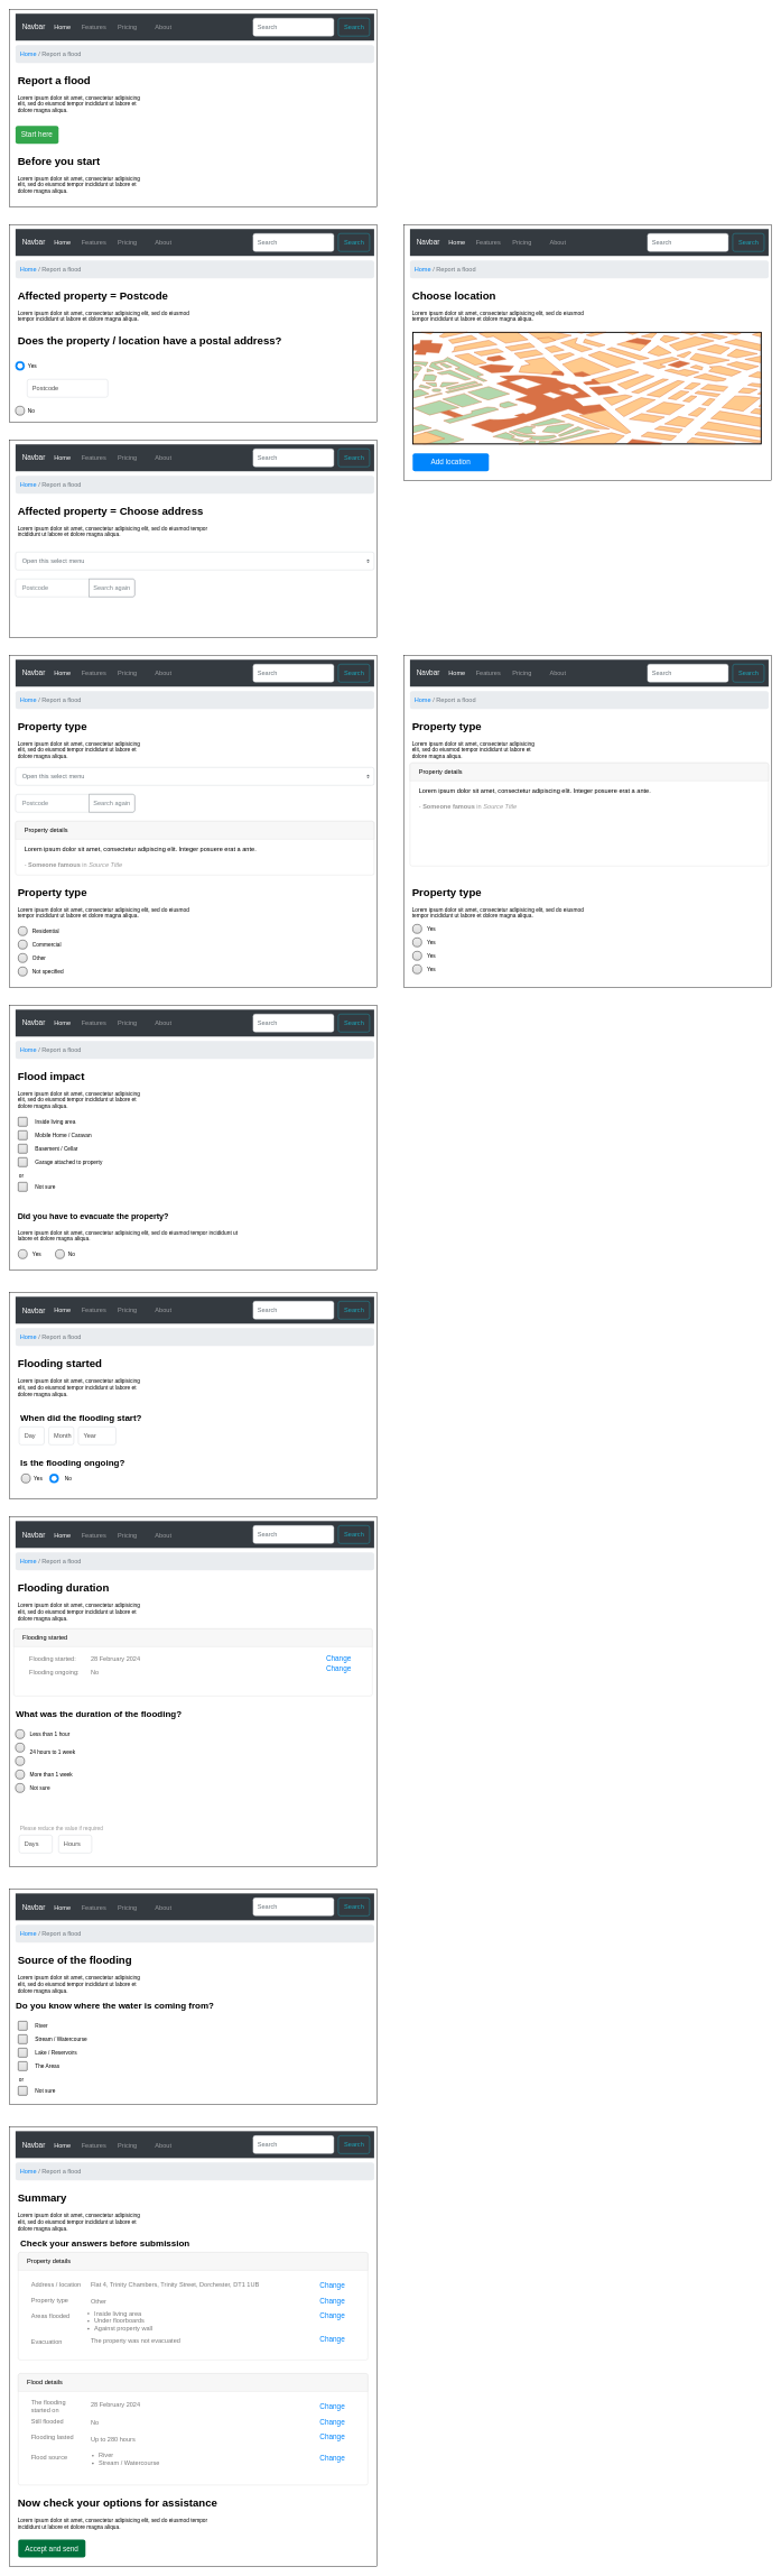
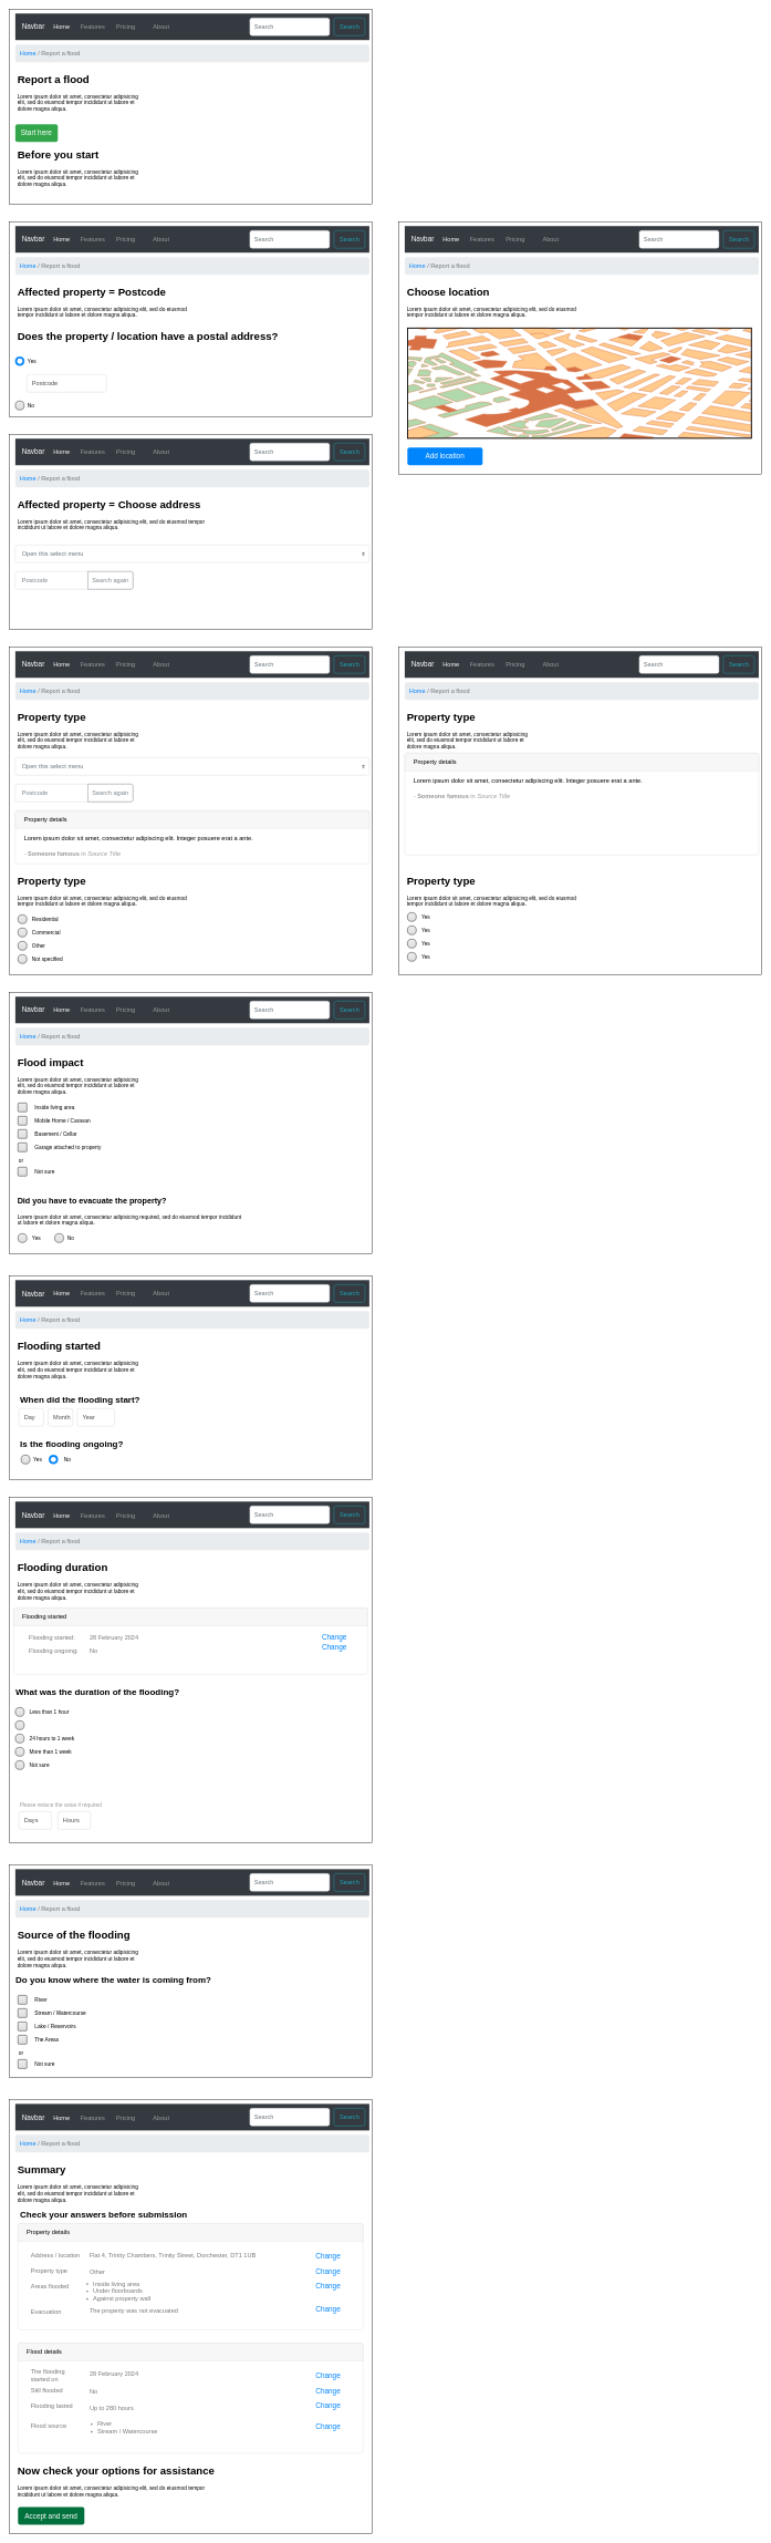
- <mxCell id="12" value="&lt;h1&gt;Before you start&lt;/h1&gt;&lt;p&gt;Lorem ipsum dolor sit amet, consectetur adipisicing elit, sed do eiusmod tempor incididunt ut labore et dolore magna aliqua.&lt;/p&gt;" style="text;html=1;spacing=5;spacingTop=-20;whiteSpace=wrap;overflow=hidden;rounded=0;" parent="1" vertex="1"><mxGeometry x="34" y="340" width="286" height="110" as="geometry" /></mxCell>
+ <mxCell id="12" value="&lt;h1&gt;Before you start&lt;/h1&gt;&lt;p&gt;Lorem ipsum dolor sit amet, consectetur adipisicing elit, sed do eiusmod tempor incididunt ut labore et dolore magna aliqua.&lt;/p&gt;" style="text;html=1;spacing=5;spacingTop=-20;whiteSpace=wrap;overflow=hidden;rounded=0;" parent="1" vertex="1"><mxGeometry x="34" y="330" width="286" height="110" as="geometry" /></mxCell>
- <mxCell id="103" value="&lt;h1&gt;&lt;font style=&quot;font-size: 18px;&quot;&gt;Did you have to evacuate the property?&lt;/font&gt;&lt;/h1&gt;&lt;p&gt;Lorem ipsum dolor sit amet, consectetur adipisicing elit, sed do eiusmod tempor incididunt ut labore et dolore magna aliqua.&lt;/p&gt;" style="text;html=1;spacing=5;spacingTop=-20;whiteSpace=wrap;overflow=hidden;rounded=0;" parent="1" vertex="1"><mxGeometry x="34" y="2690" width="516" height="90" as="geometry" /></mxCell>
+ <mxCell id="103" value="&lt;h1&gt;&lt;font style=&quot;font-size: 18px;&quot;&gt;Did you have to evacuate the property?&lt;/font&gt;&lt;/h1&gt;&lt;p&gt;Lorem ipsum dolor sit amet, consectetur adipisicing required, sed do eiusmod tempor incididunt ut labore et dolore magna aliqua.&lt;/p&gt;" style="text;html=1;spacing=5;spacingTop=-20;whiteSpace=wrap;overflow=hidden;rounded=0;" parent="1" vertex="1"><mxGeometry x="34" y="2690" width="516" height="90" as="geometry" /></mxCell>
- <mxCell id="155" value="24 hours to 1 week" style="text;html=1;align=left;verticalAlign=middle;whiteSpace=wrap;rounded=0;" parent="1" vertex="1"><mxGeometry x="64" y="3890" width="134" height="30" as="geometry" /></mxCell>
+ <mxCell id="155" value="24 hours to 1 week" style="text;html=1;align=left;verticalAlign=middle;whiteSpace=wrap;rounded=0;" parent="1" vertex="1"><mxGeometry x="64" y="3910" width="134" height="30" as="geometry" /></mxCell>
